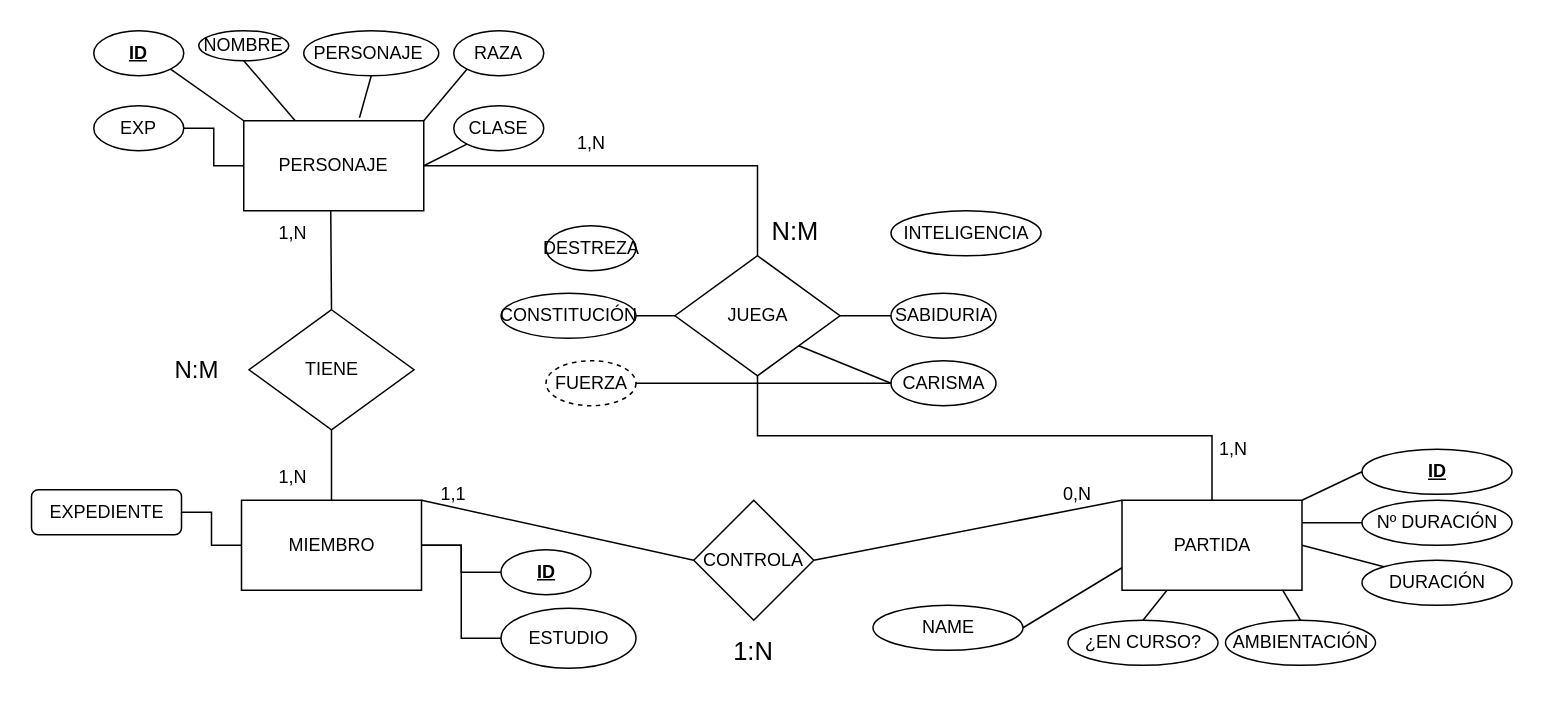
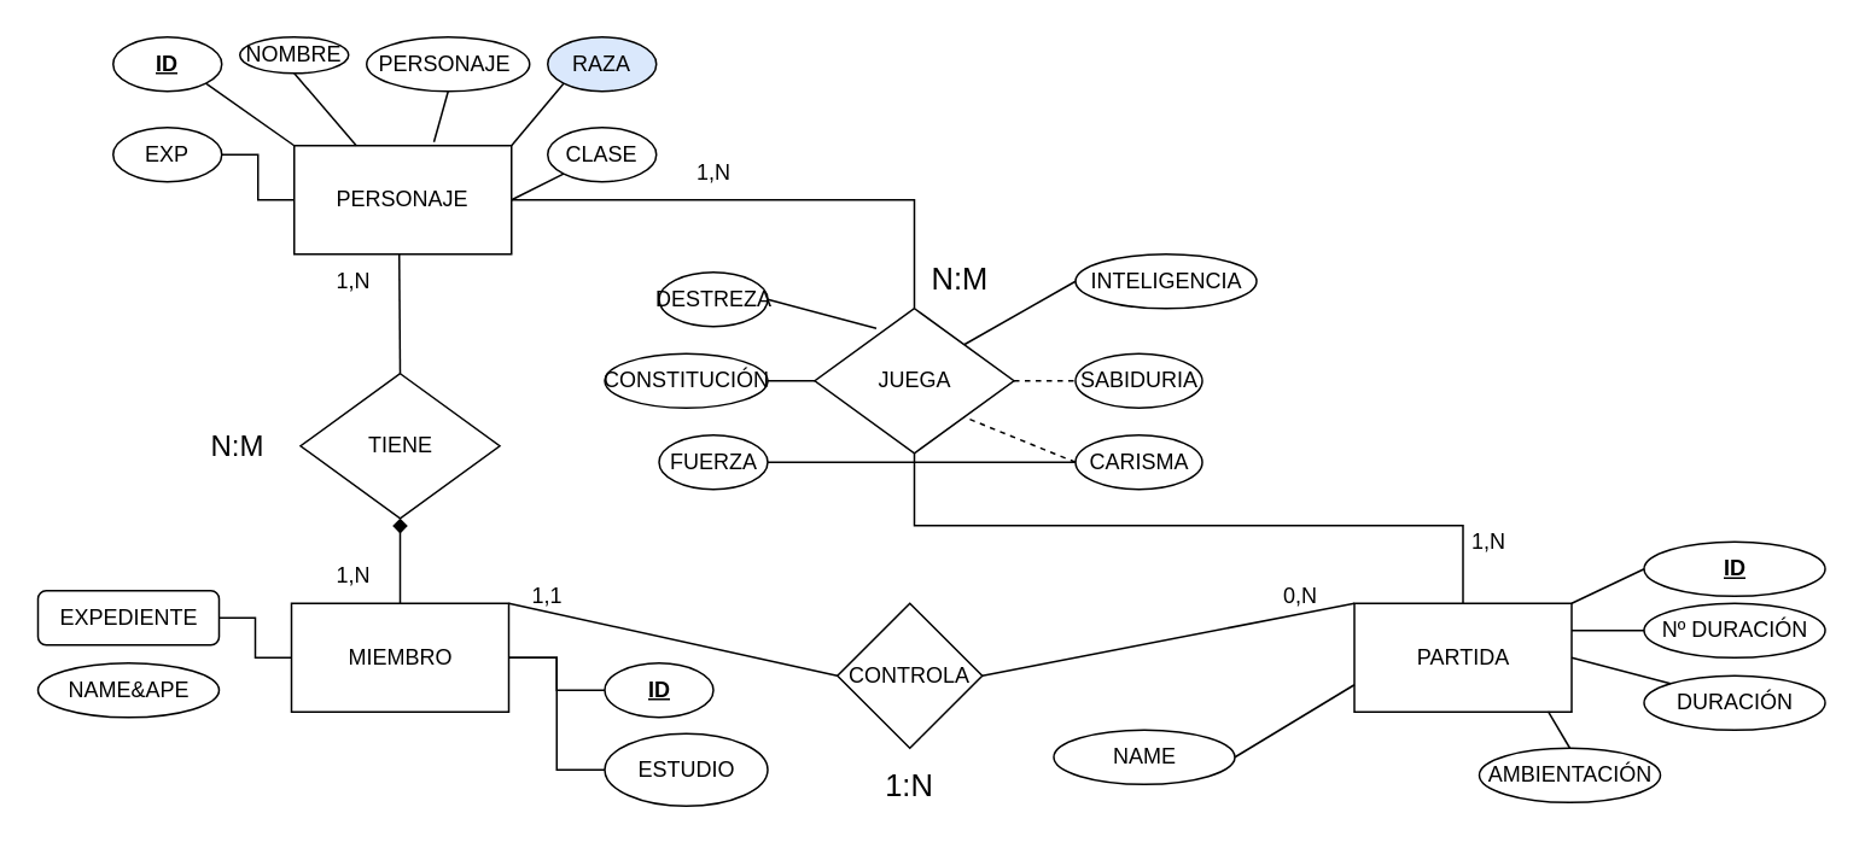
- <mxCell id="14" value="RAZA" style="ellipse;whiteSpace=wrap;html=1;" parent="1" vertex="1"><mxGeometry x="302" y="20" width="60" height="30" as="geometry" /></mxCell>
+ <mxCell id="14" value="RAZA" style="ellipse;whiteSpace=wrap;html=1;fillColor=#dae8fc;" parent="1" vertex="1"><mxGeometry x="302" y="20" width="60" height="30" as="geometry" /></mxCell>
+ <mxCell id="46" value="" style="endArrow=none;html=1;rounded=0;exitX=1;exitY=0.5;exitDx=0;exitDy=0;entryX=0.309;entryY=0.138;entryDx=0;entryDy=0;entryPerimeter=0;" edge="1" parent="1" source="19" target="34"><mxGeometry width="50" height="50" relative="1" as="geometry"><mxPoint x="453.5" y="161" as="sourcePoint" /><mxPoint x="503.5" y="111" as="targetPoint" /></mxGeometry></mxCell>
+ <mxCell id="51" value="" style="endArrow=none;html=1;rounded=0;exitX=1;exitY=0;exitDx=0;exitDy=0;entryX=0;entryY=0.5;entryDx=0;entryDy=0;" edge="1" parent="1" source="34" target="21"><mxGeometry width="50" height="50" relative="1" as="geometry"><mxPoint x="773.5" y="141" as="sourcePoint" /><mxPoint x="823.5" y="91" as="targetPoint" /></mxGeometry></mxCell>
- <mxCell id="50" value="" style="endArrow=none;html=1;rounded=0;exitX=1;exitY=0.5;exitDx=0;exitDy=0;entryX=0;entryY=0.5;entryDx=0;entryDy=0;" edge="1" parent="1" source="34" target="22"><mxGeometry width="50" height="50" relative="1" as="geometry"><mxPoint x="723.5" y="181" as="sourcePoint" /><mxPoint x="773.5" y="131" as="targetPoint" /></mxGeometry></mxCell>
+ <mxCell id="50" value="" style="endArrow=none;html=1;rounded=0;exitX=1;exitY=0.5;exitDx=0;exitDy=0;entryX=0;entryY=0.5;entryDx=0;entryDy=0;dashed=1;" edge="1" parent="1" source="34" target="22"><mxGeometry width="50" height="50" relative="1" as="geometry"><mxPoint x="723.5" y="181" as="sourcePoint" /><mxPoint x="773.5" y="131" as="targetPoint" /></mxGeometry></mxCell>
- <mxCell id="49" value="" style="endArrow=none;html=1;rounded=0;exitX=0;exitY=0.5;exitDx=0;exitDy=0;entryX=1;entryY=1;entryDx=0;entryDy=0;" edge="1" parent="1" source="23" target="34"><mxGeometry width="50" height="50" relative="1" as="geometry"><mxPoint x="733.5" y="251" as="sourcePoint" /><mxPoint x="783.5" y="201" as="targetPoint" /></mxGeometry></mxCell>
+ <mxCell id="49" value="" style="endArrow=none;html=1;rounded=0;exitX=0;exitY=0.5;exitDx=0;exitDy=0;entryX=1;entryY=1;entryDx=0;entryDy=0;dashed=1;" edge="1" parent="1" source="23" target="34"><mxGeometry width="50" height="50" relative="1" as="geometry"><mxPoint x="733.5" y="251" as="sourcePoint" /><mxPoint x="783.5" y="201" as="targetPoint" /></mxGeometry></mxCell>
- <mxCell id="18" value="FUERZA" style="ellipse;whiteSpace=wrap;html=1;dashed=1;" parent="1" vertex="1"><mxGeometry x="363.5" y="240" width="60" height="30" as="geometry" /></mxCell>
+ <mxCell id="18" value="FUERZA" style="ellipse;whiteSpace=wrap;html=1;" parent="1" vertex="1"><mxGeometry x="363.5" y="240" width="60" height="30" as="geometry" /></mxCell>
- <mxCell id="35" value="" style="endArrow=none;html=1;rounded=0;exitX=0.5;exitY=0;exitDx=0;exitDy=0;entryX=0.5;entryY=1;entryDx=0;entryDy=0;" edge="1" parent="1" source="2" target="32"><mxGeometry width="50" height="50" relative="1" as="geometry"><mxPoint x="130.5" y="347" as="sourcePoint" /><mxPoint x="180.5" y="297" as="targetPoint" /></mxGeometry></mxCell>
+ <mxCell id="35" value="" style="endArrow=diamond;html=1;rounded=0;exitX=0.5;exitY=0;exitDx=0;exitDy=0;entryX=0.5;entryY=1;entryDx=0;entryDy=0;" edge="1" parent="1" source="2" target="32"><mxGeometry width="50" height="50" relative="1" as="geometry"><mxPoint x="130.5" y="347" as="sourcePoint" /><mxPoint x="180.5" y="297" as="targetPoint" /></mxGeometry></mxCell>
+ <mxCell id="31" value="NAME&amp;amp;APE" style="ellipse;whiteSpace=wrap;html=1;" vertex="1" parent="1"><mxGeometry x="20.5" y="366" width="100" height="30" as="geometry" /></mxCell>
- <mxCell id="42" value="" style="endArrow=none;html=1;rounded=0;exitX=0.5;exitY=0;exitDx=0;exitDy=0;entryX=0.25;entryY=1;entryDx=0;entryDy=0;" edge="1" parent="1" source="30" target="24"><mxGeometry width="50" height="50" relative="1" as="geometry"><mxPoint x="936.5" y="314" as="sourcePoint" /><mxPoint x="986.5" y="264" as="targetPoint" /></mxGeometry></mxCell>
- <mxCell id="30" value="¿EN CURSO?" style="ellipse;whiteSpace=wrap;html=1;" vertex="1" parent="1"><mxGeometry x="711.5" y="413" width="100" height="30" as="geometry" /></mxCell>
